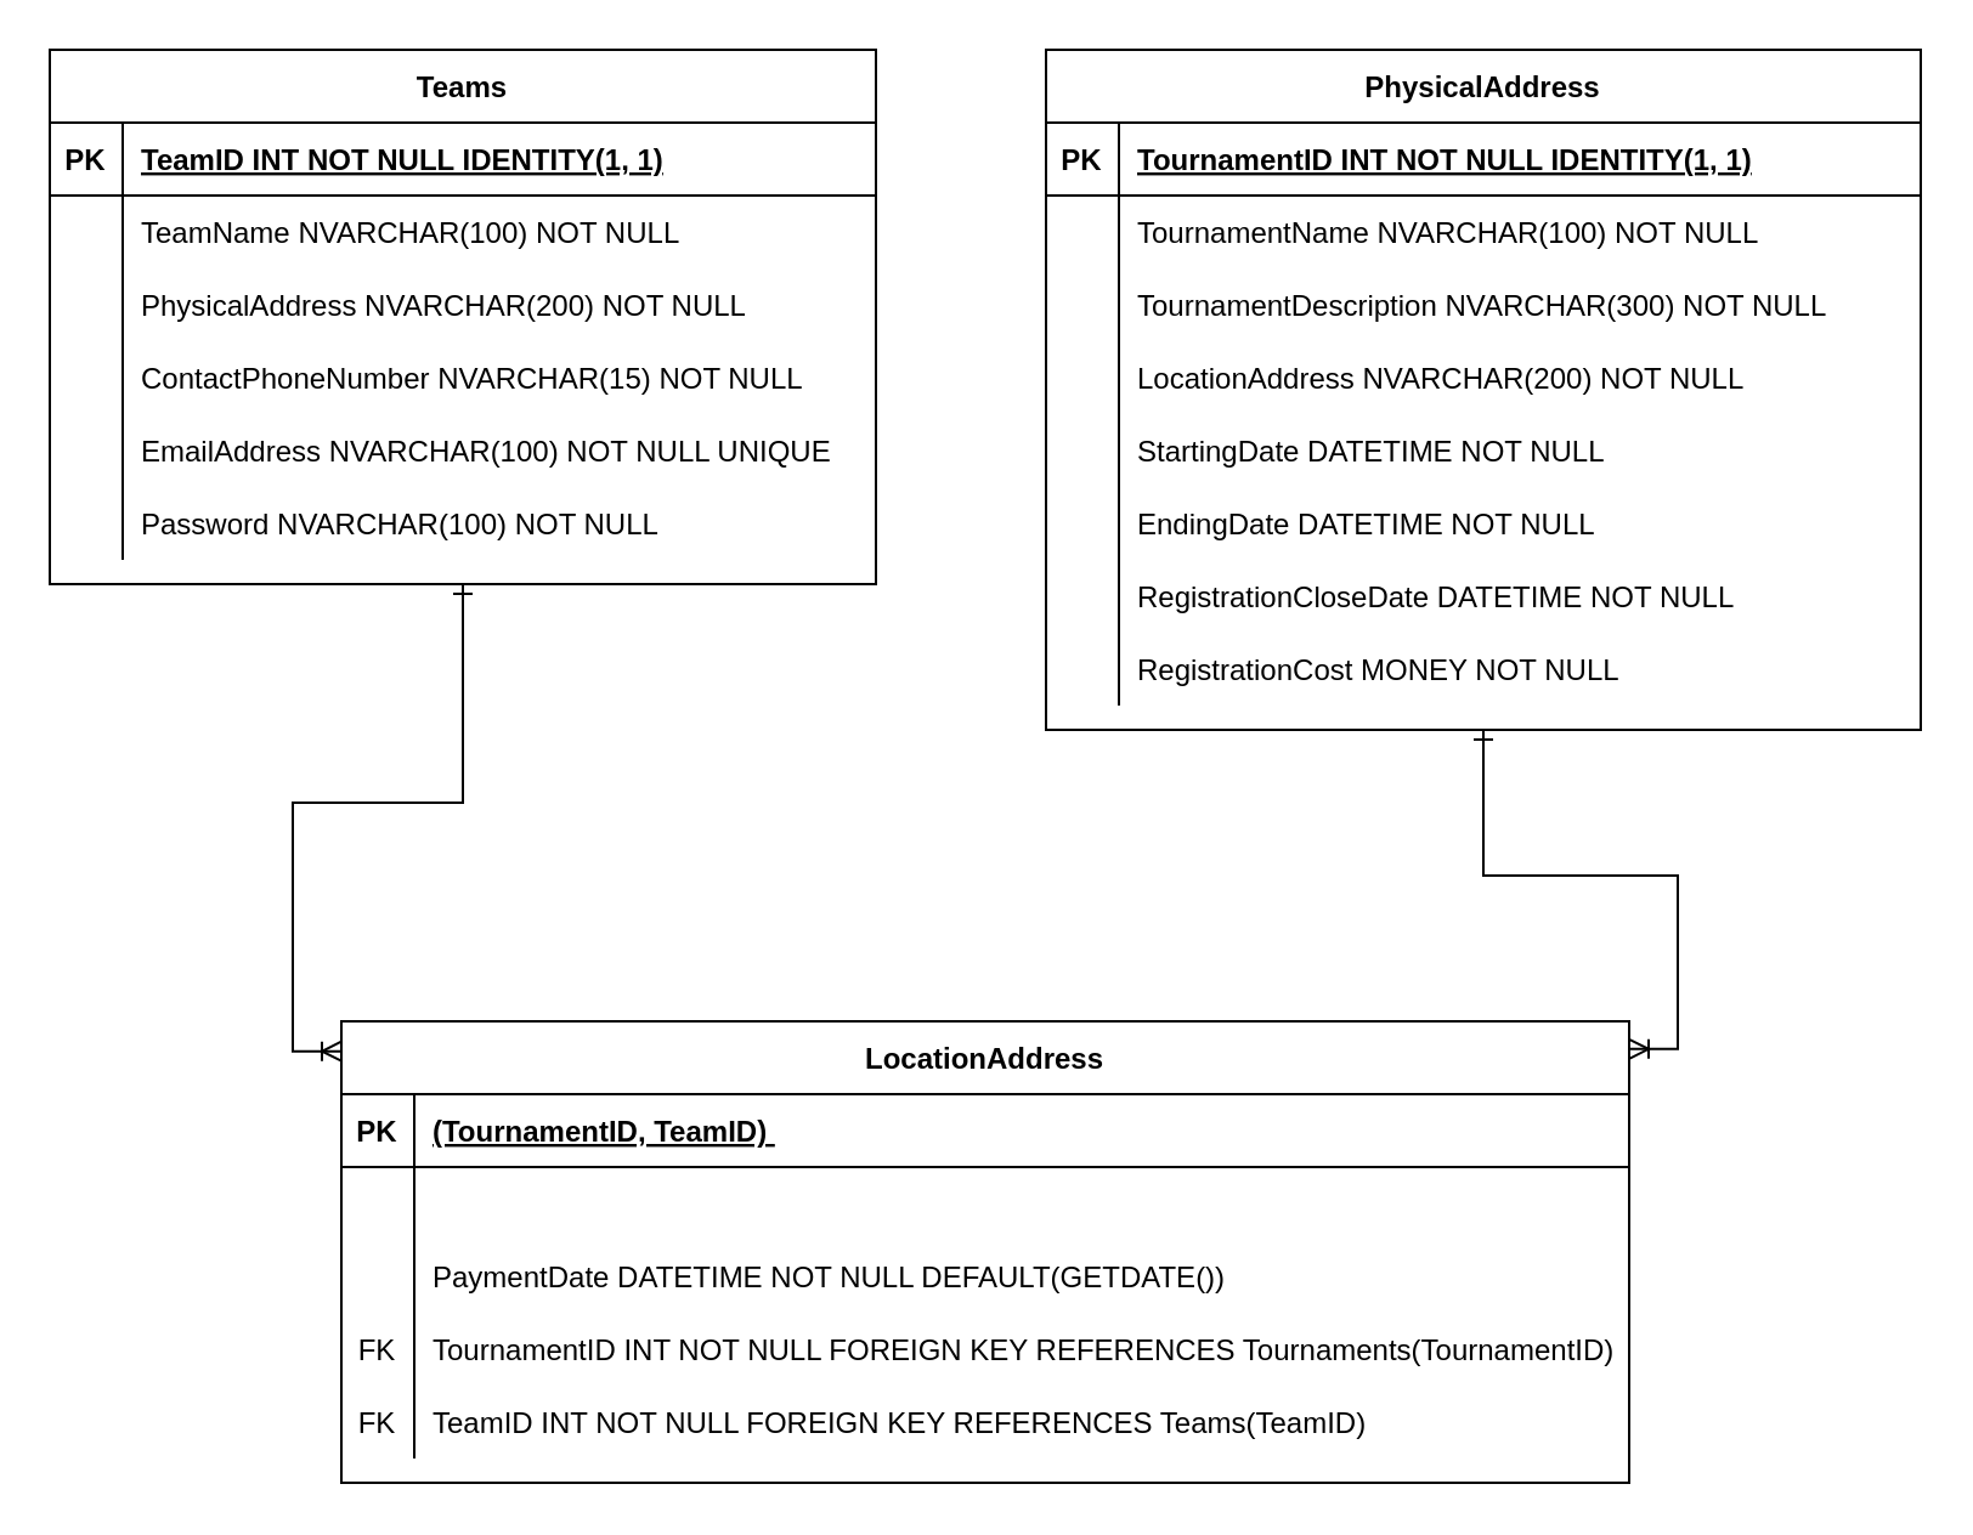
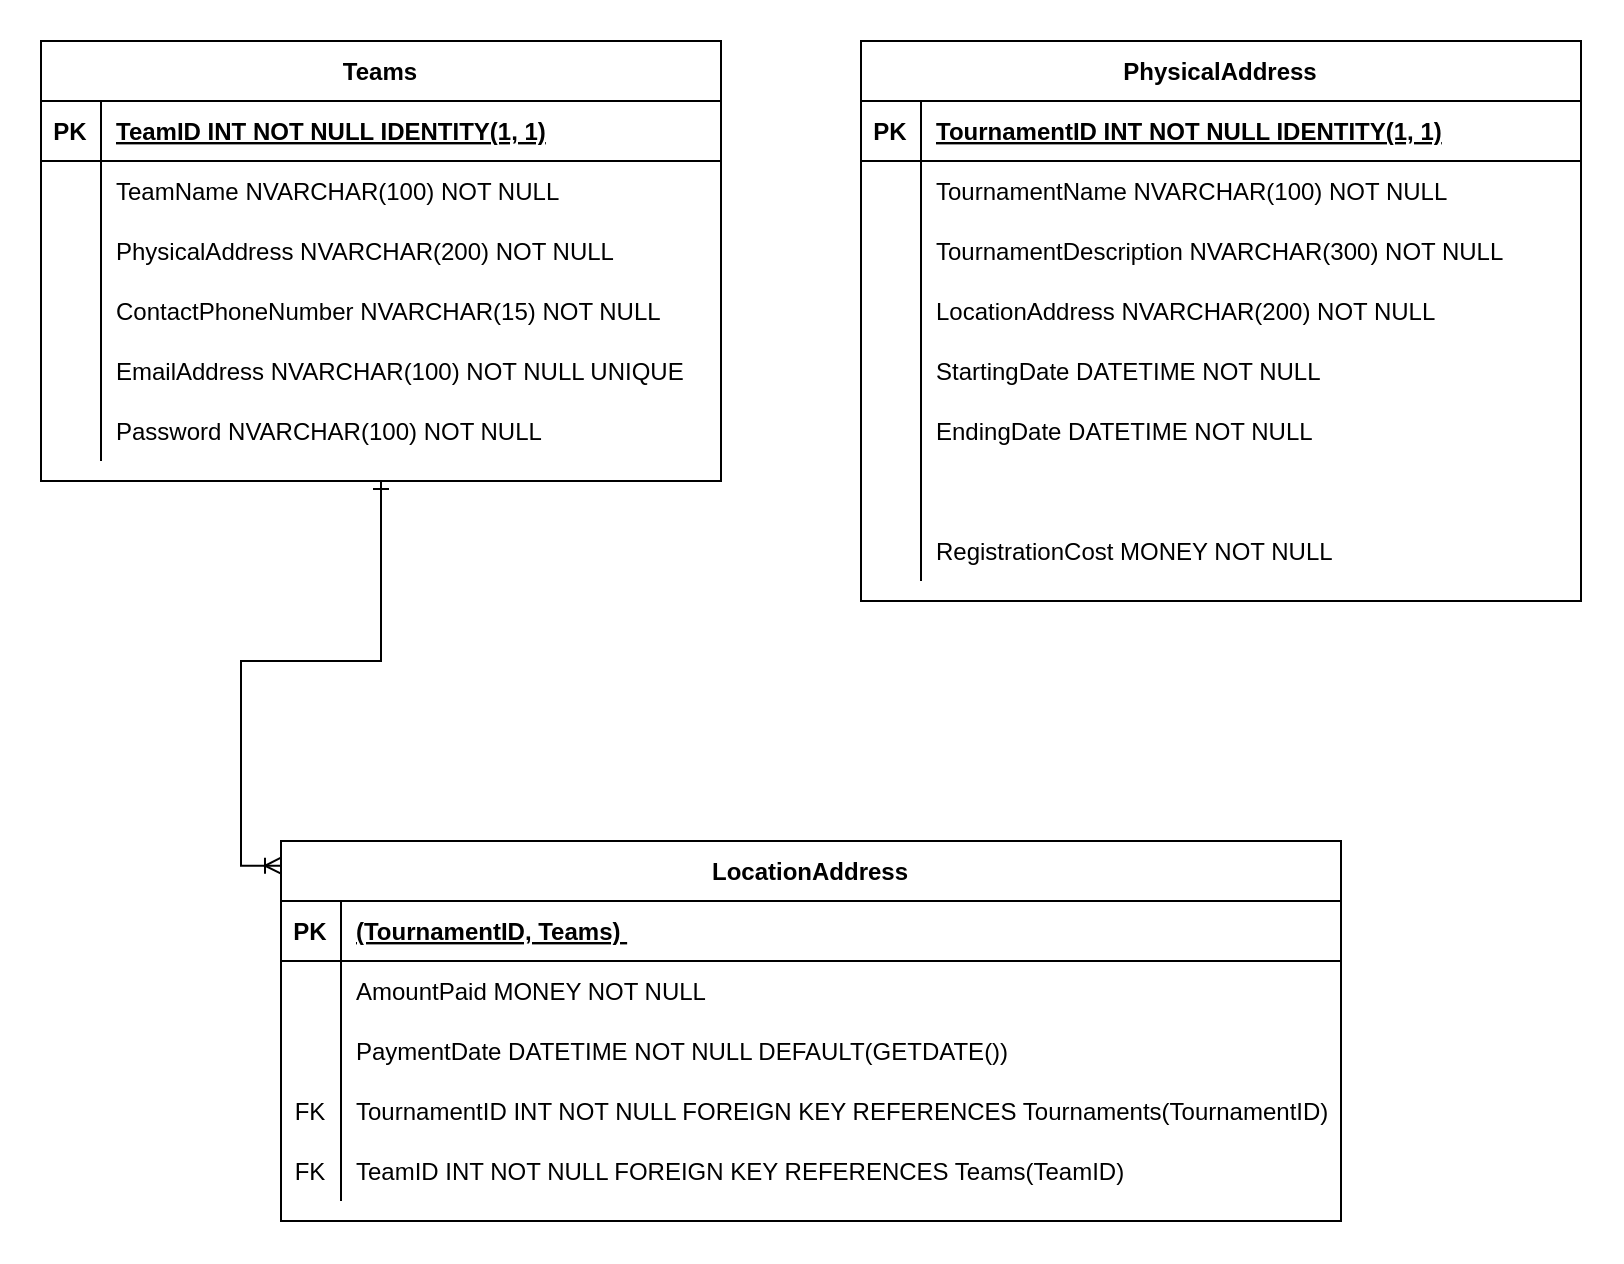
- <mxCell id="44" value="RegistrationCloseDate DATETIME NOT NULL" style="shape=partialRectangle;overflow=hidden;connectable=0;fillColor=none;top=0;left=0;bottom=0;right=0;align=left;spacingLeft=6;" parent="42" vertex="1"><mxGeometry x="30" width="330" height="30" as="geometry"><mxRectangle width="330" height="30" as="alternateBounds" /></mxGeometry></mxCell>
- <mxCell id="22" style="edgeStyle=orthogonalEdgeStyle;rounded=0;orthogonalLoop=1;jettySize=auto;html=1;startArrow=ERone;startFill=0;endArrow=ERoneToMany;endFill=0;entryX=1;entryY=0.06;entryDx=0;entryDy=0;entryPerimeter=0;exitX=0.5;exitY=1;exitDx=0;exitDy=0;" parent="1" source="23" target="48" edge="1"><mxGeometry relative="1" as="geometry"><mxPoint x="710" y="270" as="targetPoint" /></mxGeometry></mxCell>
- <mxCell id="51" value="(TournamentID, TeamID)  " style="shape=partialRectangle;overflow=hidden;connectable=0;fillColor=none;top=0;left=0;bottom=0;right=0;align=left;spacingLeft=6;fontStyle=5;" parent="49" vertex="1"><mxGeometry x="30" width="500" height="30" as="geometry"><mxRectangle width="500" height="30" as="alternateBounds" /></mxGeometry></mxCell>
+ <mxCell id="51" value="(TournamentID, Teams)  " style="shape=partialRectangle;overflow=hidden;connectable=0;fillColor=none;top=0;left=0;bottom=0;right=0;align=left;spacingLeft=6;fontStyle=5;" parent="49" vertex="1"><mxGeometry x="30" width="500" height="30" as="geometry"><mxRectangle width="500" height="30" as="alternateBounds" /></mxGeometry></mxCell>
+ <mxCell id="54" value="AmountPaid MONEY NOT NULL" style="shape=partialRectangle;overflow=hidden;connectable=0;fillColor=none;top=0;left=0;bottom=0;right=0;align=left;spacingLeft=6;" parent="52" vertex="1"><mxGeometry x="30" width="500" height="30" as="geometry"><mxRectangle width="500" height="30" as="alternateBounds" /></mxGeometry></mxCell>
